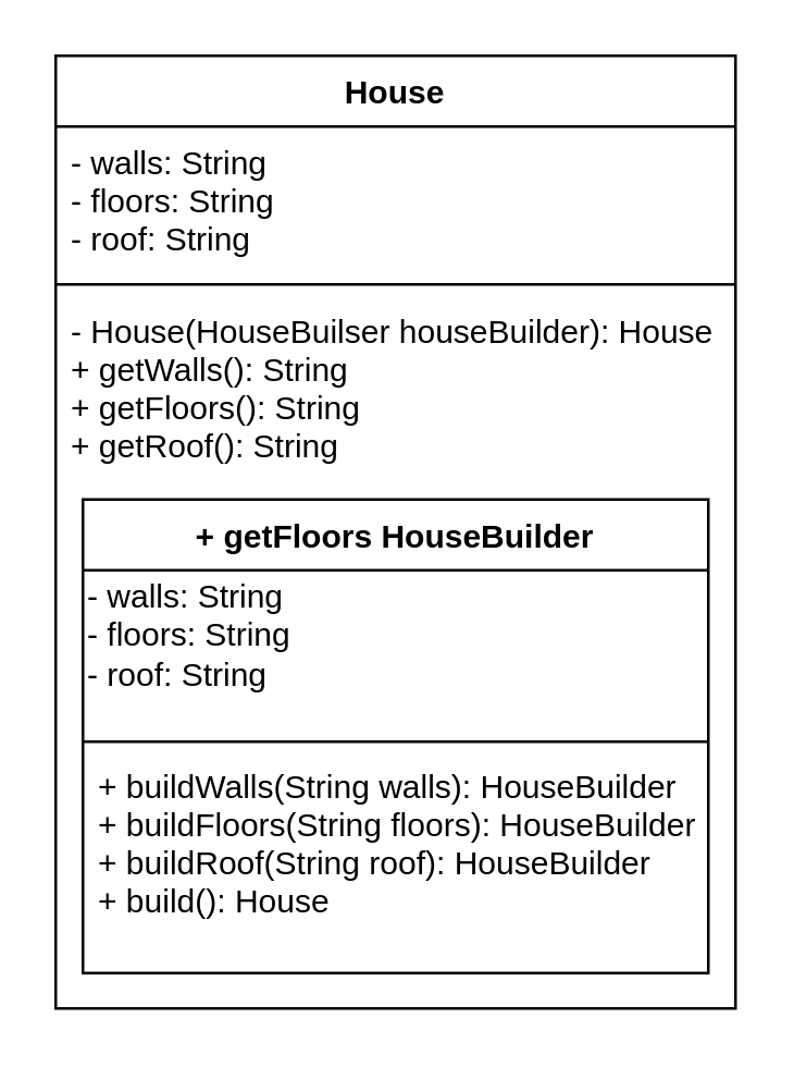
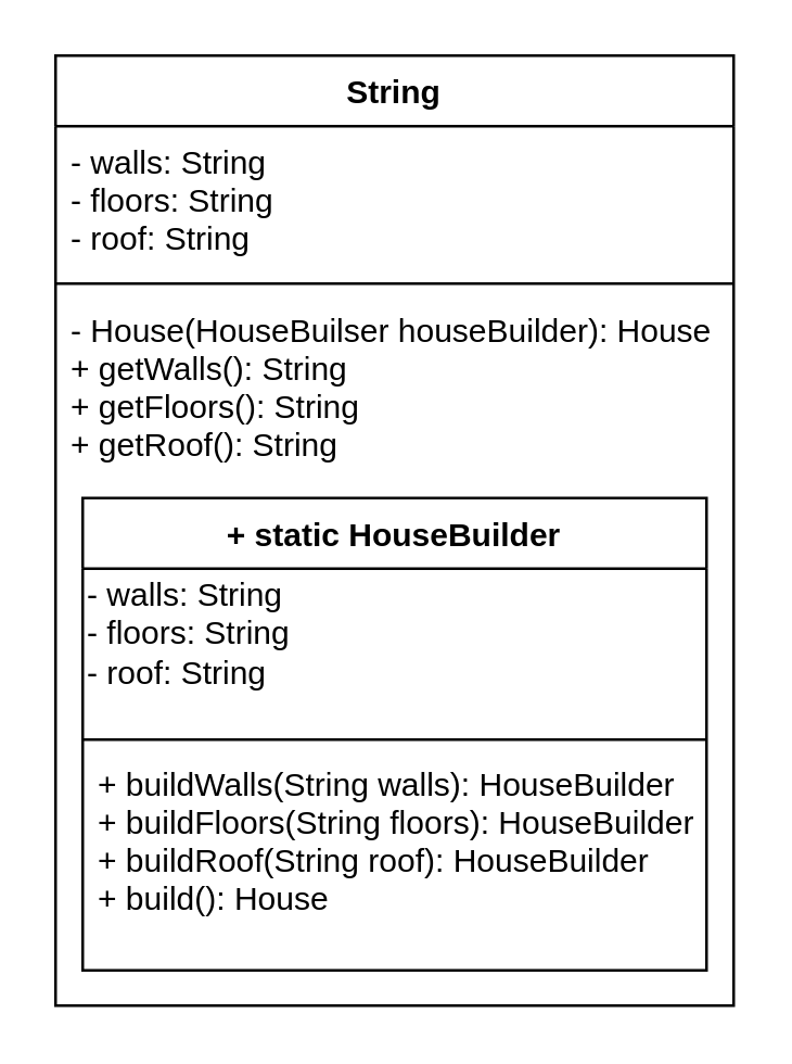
- <mxCell id="2" value="House" style="swimlane;fontStyle=1;align=center;verticalAlign=top;childLayout=stackLayout;horizontal=1;startSize=26;horizontalStack=0;resizeParent=1;resizeParentMax=0;resizeLast=0;collapsible=1;marginBottom=0;" vertex="1" parent="1"><mxGeometry x="20" y="20" width="250" height="350" as="geometry" /></mxCell>
+ <mxCell id="2" value="String" style="swimlane;fontStyle=1;align=center;verticalAlign=top;childLayout=stackLayout;horizontal=1;startSize=26;horizontalStack=0;resizeParent=1;resizeParentMax=0;resizeLast=0;collapsible=1;marginBottom=0;" vertex="1" parent="1"><mxGeometry x="20" y="20" width="250" height="350" as="geometry" /></mxCell>
- <mxCell id="6" value="+ getFloors HouseBuilder" style="swimlane;fontStyle=1;align=center;verticalAlign=top;childLayout=stackLayout;horizontal=1;startSize=26;horizontalStack=0;resizeParent=1;resizeParentMax=0;resizeLast=0;collapsible=1;marginBottom=0;" vertex="1" parent="1"><mxGeometry x="30" y="183" width="230" height="174" as="geometry" /></mxCell>
+ <mxCell id="6" value="+ static HouseBuilder" style="swimlane;fontStyle=1;align=center;verticalAlign=top;childLayout=stackLayout;horizontal=1;startSize=26;horizontalStack=0;resizeParent=1;resizeParentMax=0;resizeLast=0;collapsible=1;marginBottom=0;" vertex="1" parent="1"><mxGeometry x="30" y="183" width="230" height="174" as="geometry" /></mxCell>
